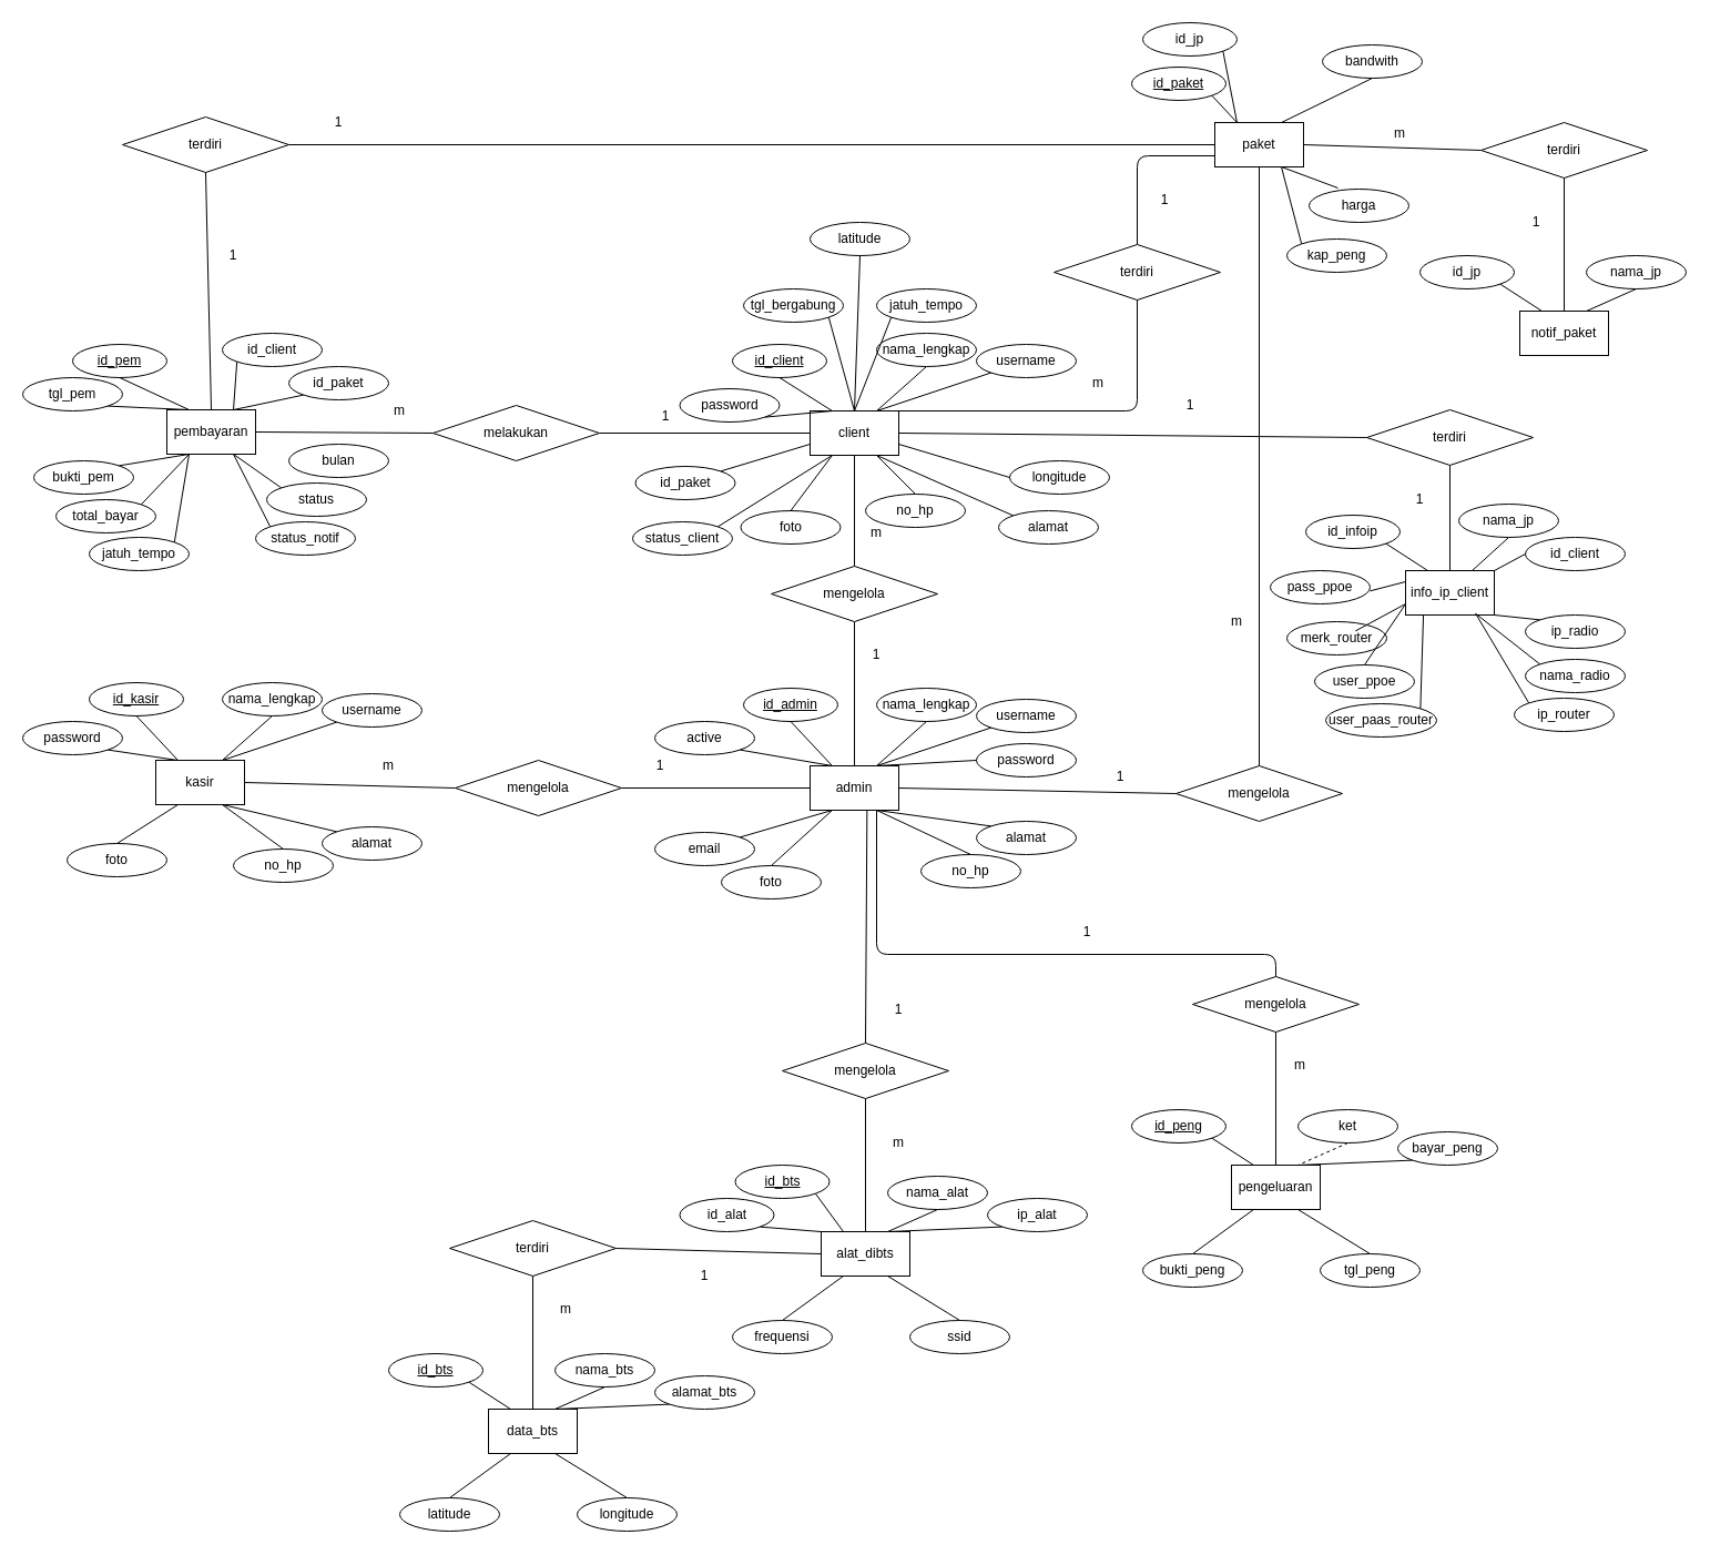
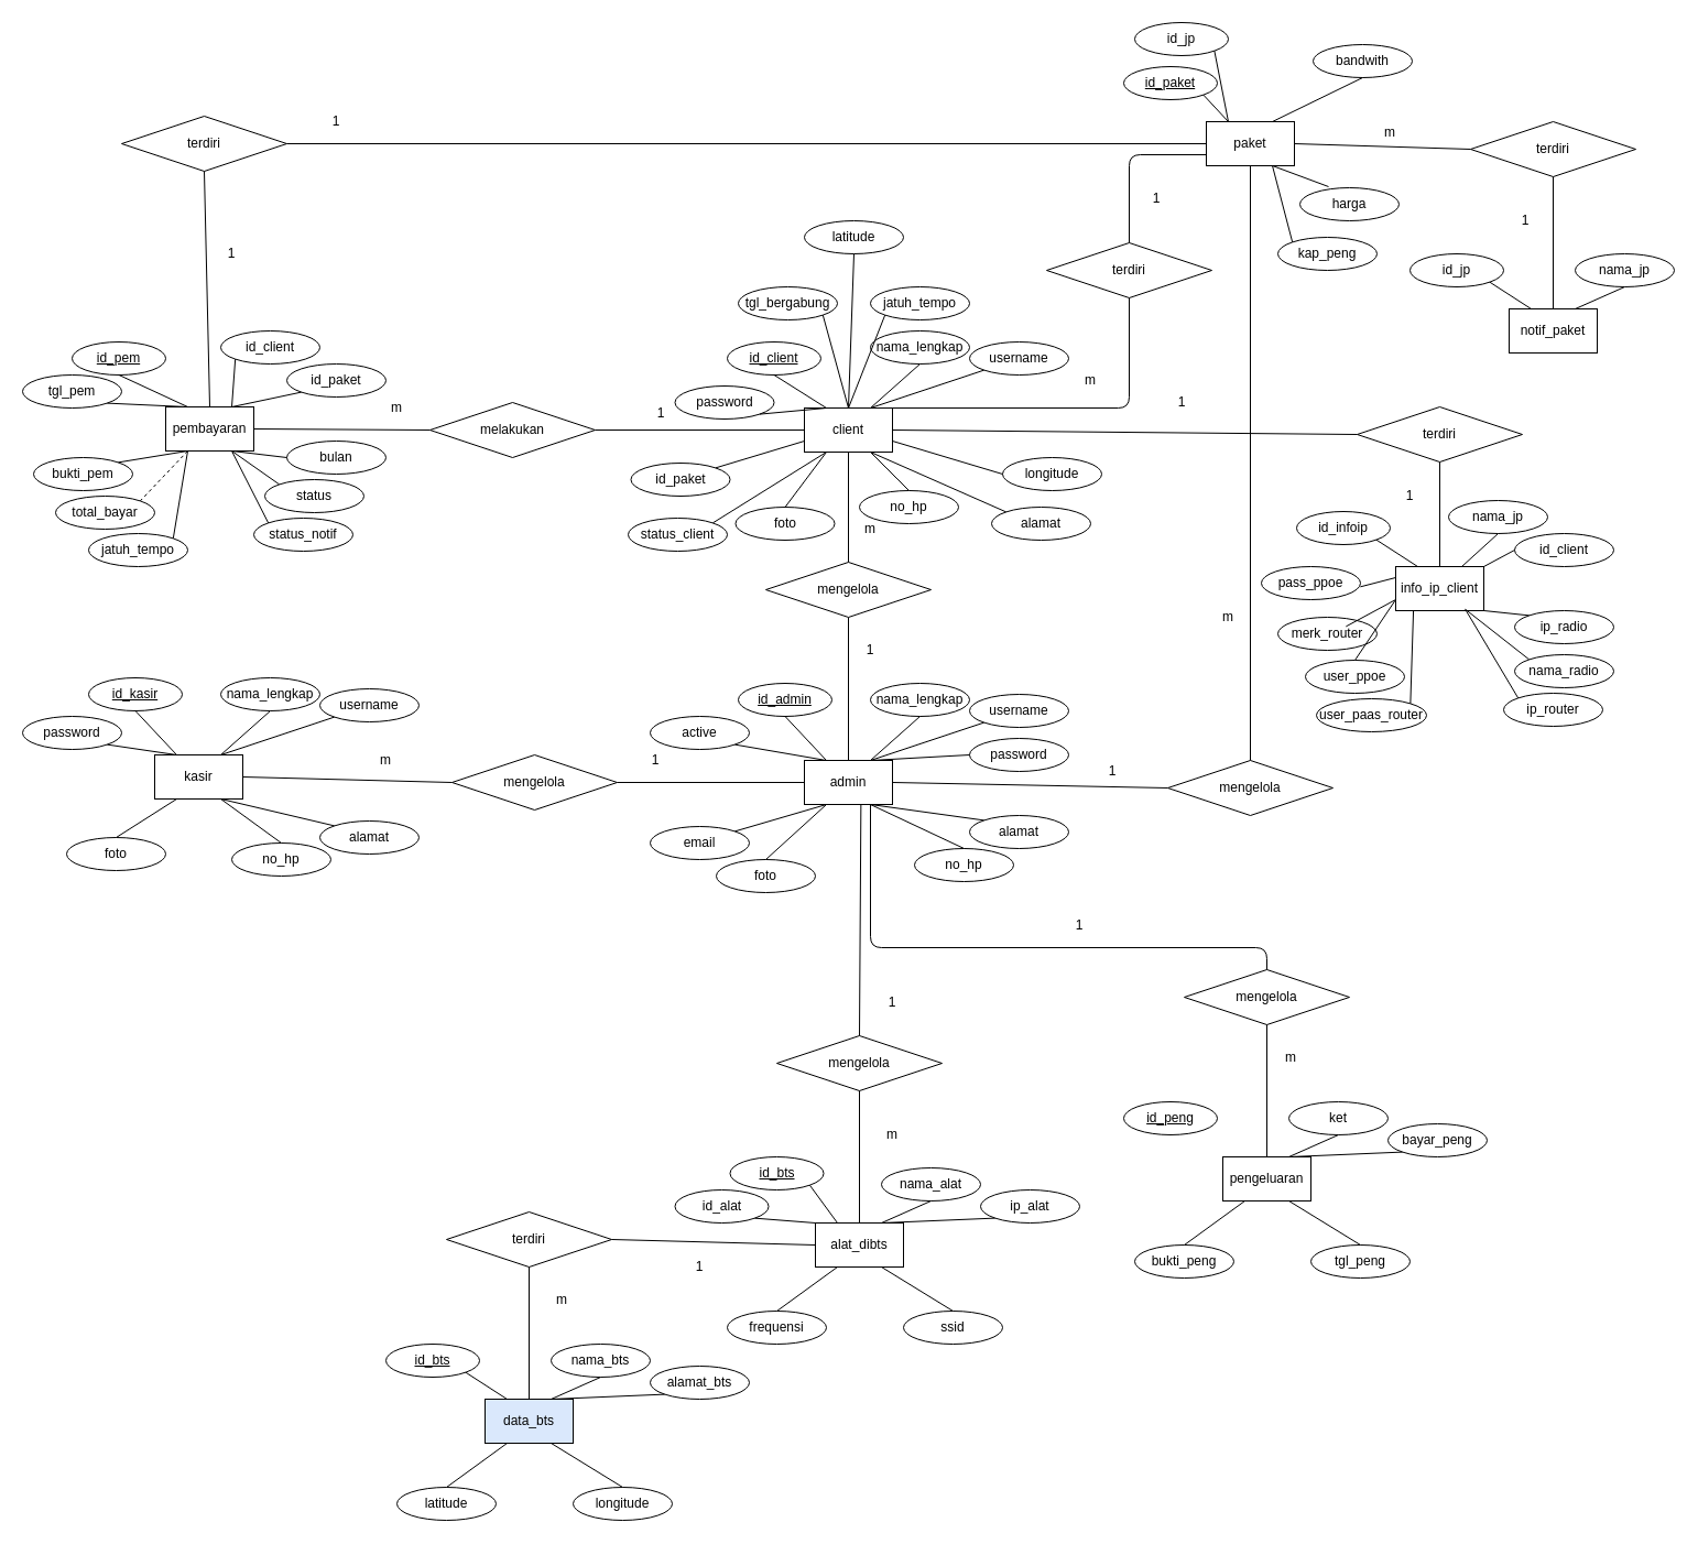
+ <mxCell id="104" value="" style="endArrow=none;html=1;entryX=0;entryY=0.5;entryDx=0;entryDy=0;exitX=0.75;exitY=1;exitDx=0;exitDy=0;" parent="1" source="87" target="97" edge="1"><mxGeometry width="50" height="50" relative="1" as="geometry"><mxPoint x="210" y="369" as="sourcePoint" /><mxPoint x="273.18" y="355.607" as="targetPoint" /></mxGeometry></mxCell>
- <mxCell id="109" value="" style="endArrow=none;html=1;entryX=1;entryY=0;entryDx=0;entryDy=0;exitX=0.25;exitY=1;exitDx=0;exitDy=0;" parent="1" source="87" target="96" edge="1"><mxGeometry width="50" height="50" relative="1" as="geometry"><mxPoint x="210" y="409" as="sourcePoint" /><mxPoint x="243.18" y="474.393" as="targetPoint" /></mxGeometry></mxCell>
+ <mxCell id="109" value="" style="endArrow=none;html=1;entryX=1;entryY=0;entryDx=0;entryDy=0;exitX=0.25;exitY=1;exitDx=0;exitDy=0;dashed=1;" parent="1" source="87" target="96" edge="1"><mxGeometry width="50" height="50" relative="1" as="geometry"><mxPoint x="210" y="409" as="sourcePoint" /><mxPoint x="243.18" y="474.393" as="targetPoint" /></mxGeometry></mxCell>
- <mxCell id="70" value="" style="endArrow=none;html=1;entryX=0.25;entryY=0;entryDx=0;entryDy=0;exitX=1;exitY=1;exitDx=0;exitDy=0;" parent="1" source="65" target="63" edge="1"><mxGeometry width="50" height="50" relative="1" as="geometry"><mxPoint x="1150" y="930" as="sourcePoint" /><mxPoint x="1150" y="1050" as="targetPoint" /></mxGeometry></mxCell>
- <mxCell id="71" value="" style="endArrow=none;html=1;entryX=0.75;entryY=0;entryDx=0;entryDy=0;exitX=0.5;exitY=1;exitDx=0;exitDy=0;dashed=1;" parent="1" source="68" target="63" edge="1"><mxGeometry width="50" height="50" relative="1" as="geometry"><mxPoint x="1092.374" y="1025.669" as="sourcePoint" /><mxPoint x="1130" y="1050" as="targetPoint" /></mxGeometry></mxCell>
+ <mxCell id="71" value="" style="endArrow=none;html=1;entryX=0.75;entryY=0;entryDx=0;entryDy=0;exitX=0.5;exitY=1;exitDx=0;exitDy=0;" parent="1" source="68" target="63" edge="1"><mxGeometry width="50" height="50" relative="1" as="geometry"><mxPoint x="1092.374" y="1025.669" as="sourcePoint" /><mxPoint x="1130" y="1050" as="targetPoint" /></mxGeometry></mxCell>
- <mxCell id="117" value="data_bts" style="rounded=0;whiteSpace=wrap;html=1;" parent="1" vertex="1"><mxGeometry x="440" y="1270" width="80" height="40" as="geometry" /></mxCell>
+ <mxCell id="117" value="data_bts" style="rounded=0;whiteSpace=wrap;html=1;fillColor=#dae8fc;" parent="1" vertex="1"><mxGeometry x="440" y="1270" width="80" height="40" as="geometry" /></mxCell>
